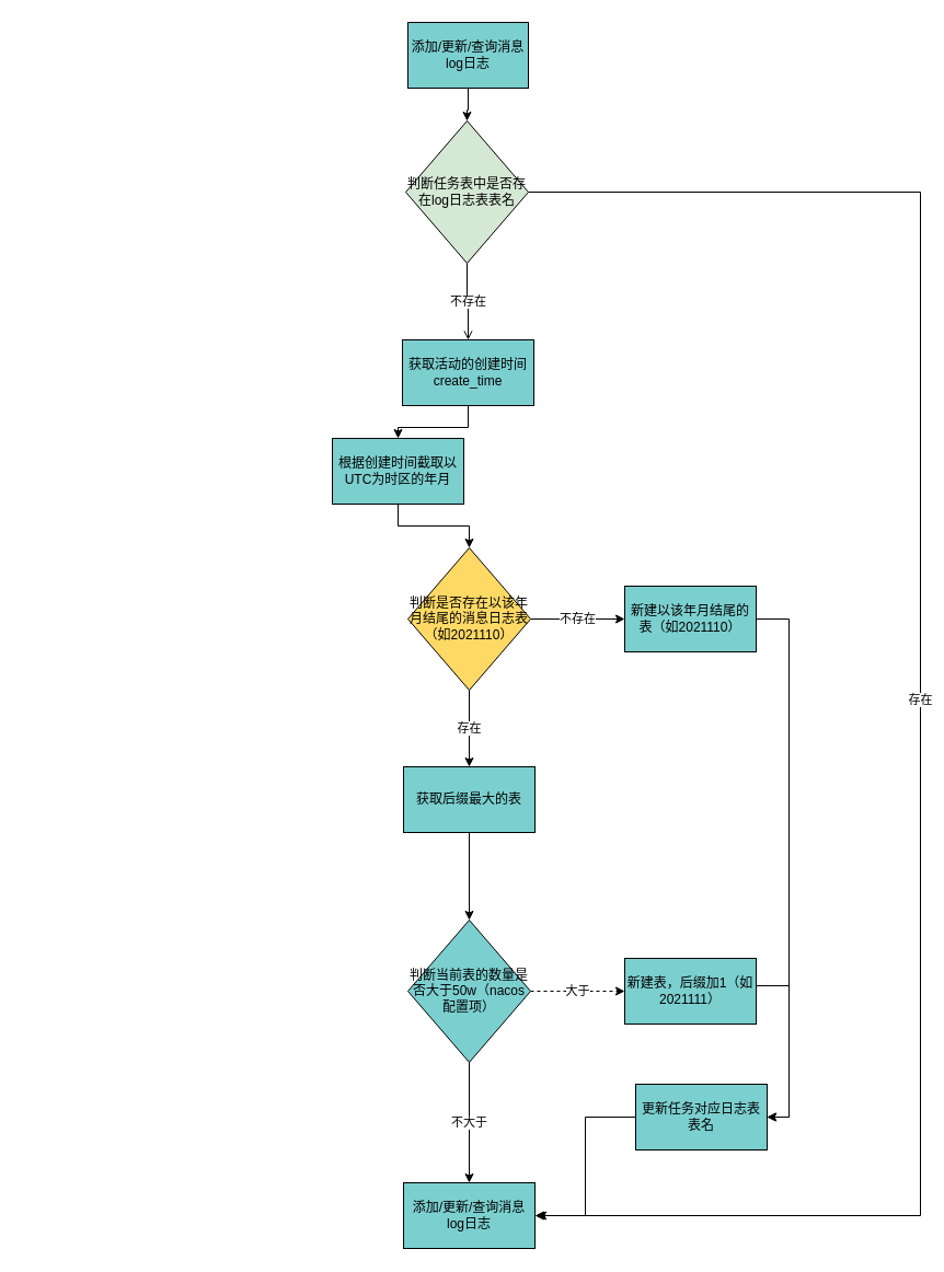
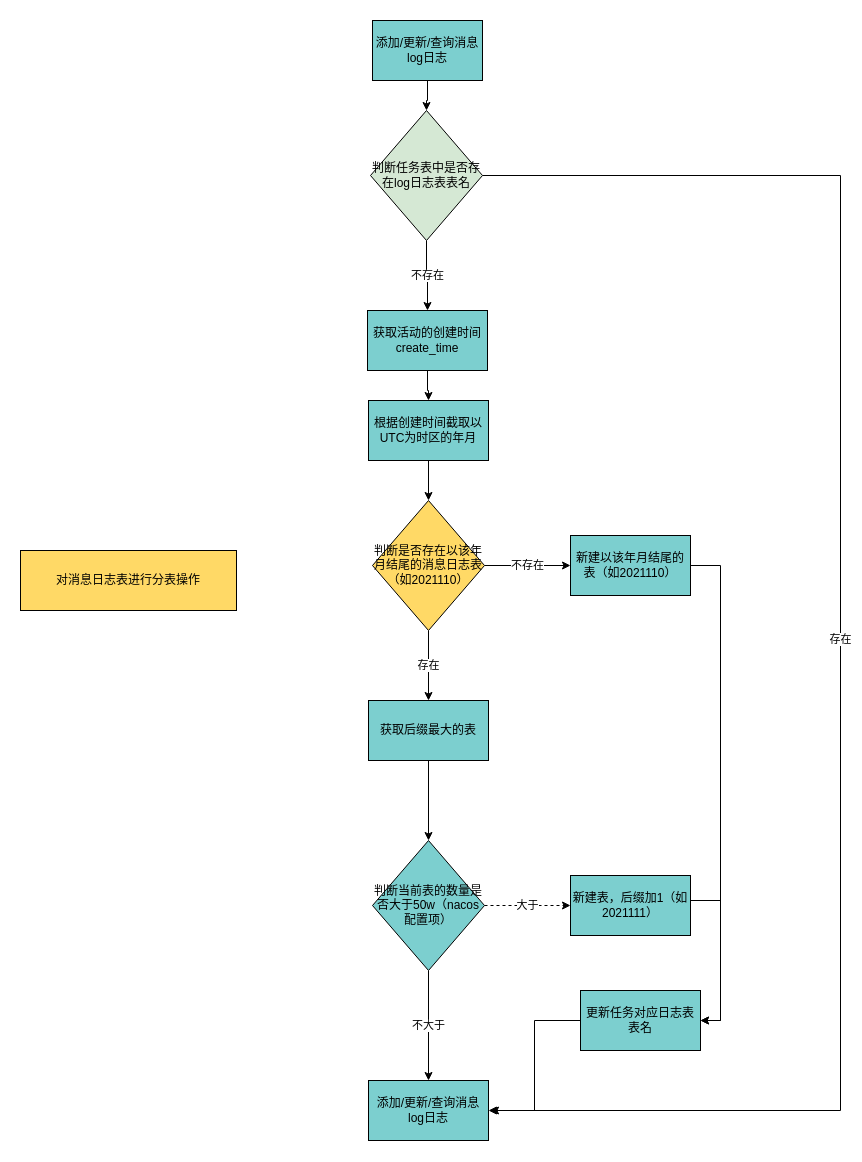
- <mxCell id="22" value="不存在" style="edgeStyle=orthogonalEdgeStyle;rounded=0;orthogonalLoop=1;jettySize=auto;html=1;endArrow=open;" parent="1" source="24" target="6" edge="1"><mxGeometry relative="1" as="geometry" /></mxCell>
+ <mxCell id="22" value="不存在" style="edgeStyle=orthogonalEdgeStyle;rounded=0;orthogonalLoop=1;jettySize=auto;html=1;" parent="1" source="24" target="6" edge="1"><mxGeometry relative="1" as="geometry" /></mxCell>
- <mxCell id="8" value="根据创建时间截取以UTC为时区的年月" style="whiteSpace=wrap;html=1;rounded=0;fillColor=#7CCFCF;" parent="1" vertex="1"><mxGeometry x="303" y="400" width="120" height="60" as="geometry" /></mxCell>
+ <mxCell id="8" value="根据创建时间截取以UTC为时区的年月" style="whiteSpace=wrap;html=1;rounded=0;fillColor=#7CCFCF;" parent="1" vertex="1"><mxGeometry x="368" y="400" width="120" height="60" as="geometry" /></mxCell>
+ <mxCell id="2" value="对消息日志表进行分表操作" style="rounded=0;whiteSpace=wrap;html=1;fillColor=#FFD966;" parent="1" vertex="1"><mxGeometry x="20" y="550" width="216" height="60" as="geometry" /></mxCell>
